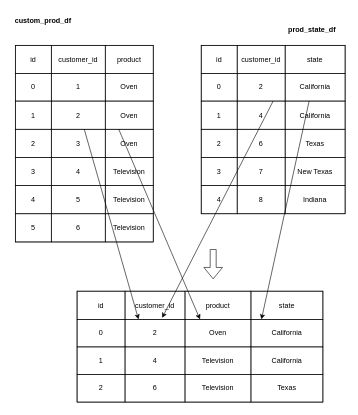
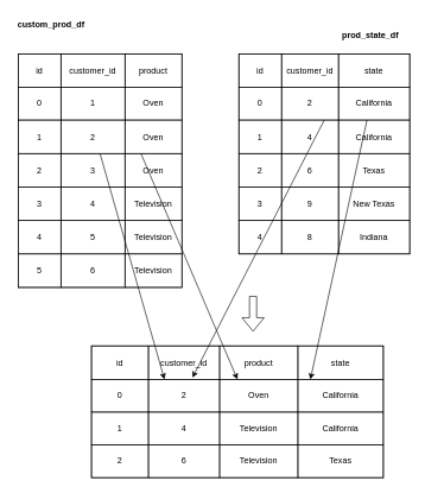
- <mxCell id="21" value="7" style="connectable=0;recursiveResize=0;strokeColor=inherit;fillColor=none;align=center;whiteSpace=wrap;html=1;" vertex="1" parent="19"><mxGeometry x="60" width="80" height="47" as="geometry"><mxRectangle width="80" height="47" as="alternateBounds" /></mxGeometry></mxCell>
+ <mxCell id="21" value="9" style="connectable=0;recursiveResize=0;strokeColor=inherit;fillColor=none;align=center;whiteSpace=wrap;html=1;" vertex="1" parent="19"><mxGeometry x="60" width="80" height="47" as="geometry"><mxRectangle width="80" height="47" as="alternateBounds" /></mxGeometry></mxCell>
